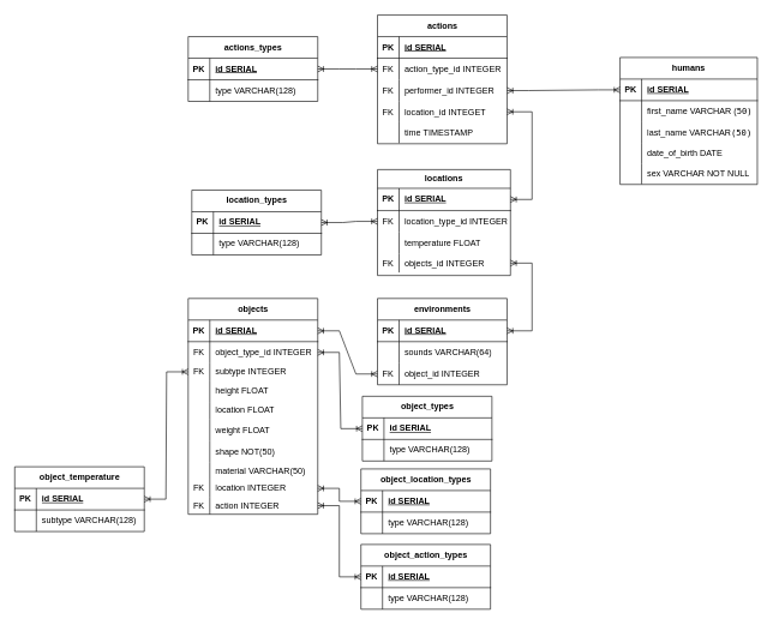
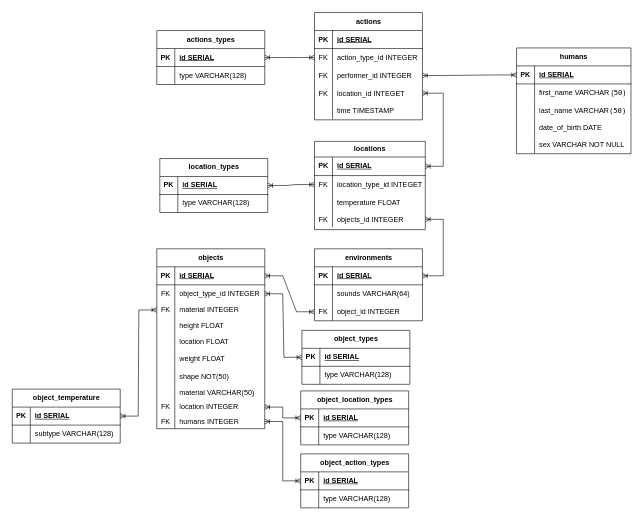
- <mxCell id="41" value="location_type_id INTEGER" style="shape=partialRectangle;connectable=0;fillColor=none;top=0;left=0;bottom=0;right=0;align=left;spacingLeft=6;overflow=hidden;whiteSpace=wrap;html=1;" parent="39" vertex="1"><mxGeometry x="30" width="154.75" height="30" as="geometry"><mxRectangle width="154.75" height="30" as="alternateBounds" /></mxGeometry></mxCell>
+ <mxCell id="41" value="location_type_id INTEGET" style="shape=partialRectangle;connectable=0;fillColor=none;top=0;left=0;bottom=0;right=0;align=left;spacingLeft=6;overflow=hidden;whiteSpace=wrap;html=1;" parent="39" vertex="1"><mxGeometry x="30" width="154.75" height="30" as="geometry"><mxRectangle width="154.75" height="30" as="alternateBounds" /></mxGeometry></mxCell>
- <mxCell id="67" value="subtype INTEGER" style="shape=partialRectangle;connectable=0;fillColor=none;top=0;left=0;bottom=0;right=0;align=left;spacingLeft=6;overflow=hidden;whiteSpace=wrap;html=1;strokeColor=inherit;strokeWidth=8;" parent="65" vertex="1"><mxGeometry x="30" width="150" height="24" as="geometry"><mxRectangle width="150" height="24" as="alternateBounds" /></mxGeometry></mxCell>
+ <mxCell id="67" value="material INTEGER" style="shape=partialRectangle;connectable=0;fillColor=none;top=0;left=0;bottom=0;right=0;align=left;spacingLeft=6;overflow=hidden;whiteSpace=wrap;html=1;strokeColor=inherit;strokeWidth=8;" parent="65" vertex="1"><mxGeometry x="30" width="150" height="24" as="geometry"><mxRectangle width="150" height="24" as="alternateBounds" /></mxGeometry></mxCell>
- <mxCell id="88" value="action INTEGER" style="shape=partialRectangle;connectable=0;fillColor=none;top=0;left=0;bottom=0;right=0;align=left;spacingLeft=6;overflow=hidden;whiteSpace=wrap;html=1;strokeColor=inherit;strokeWidth=8;" parent="86" vertex="1"><mxGeometry x="30" width="150" height="24" as="geometry"><mxRectangle width="150" height="24" as="alternateBounds" /></mxGeometry></mxCell>
+ <mxCell id="88" value="humans INTEGER" style="shape=partialRectangle;connectable=0;fillColor=none;top=0;left=0;bottom=0;right=0;align=left;spacingLeft=6;overflow=hidden;whiteSpace=wrap;html=1;strokeColor=inherit;strokeWidth=8;" parent="86" vertex="1"><mxGeometry x="30" width="150" height="24" as="geometry"><mxRectangle width="150" height="24" as="alternateBounds" /></mxGeometry></mxCell>
